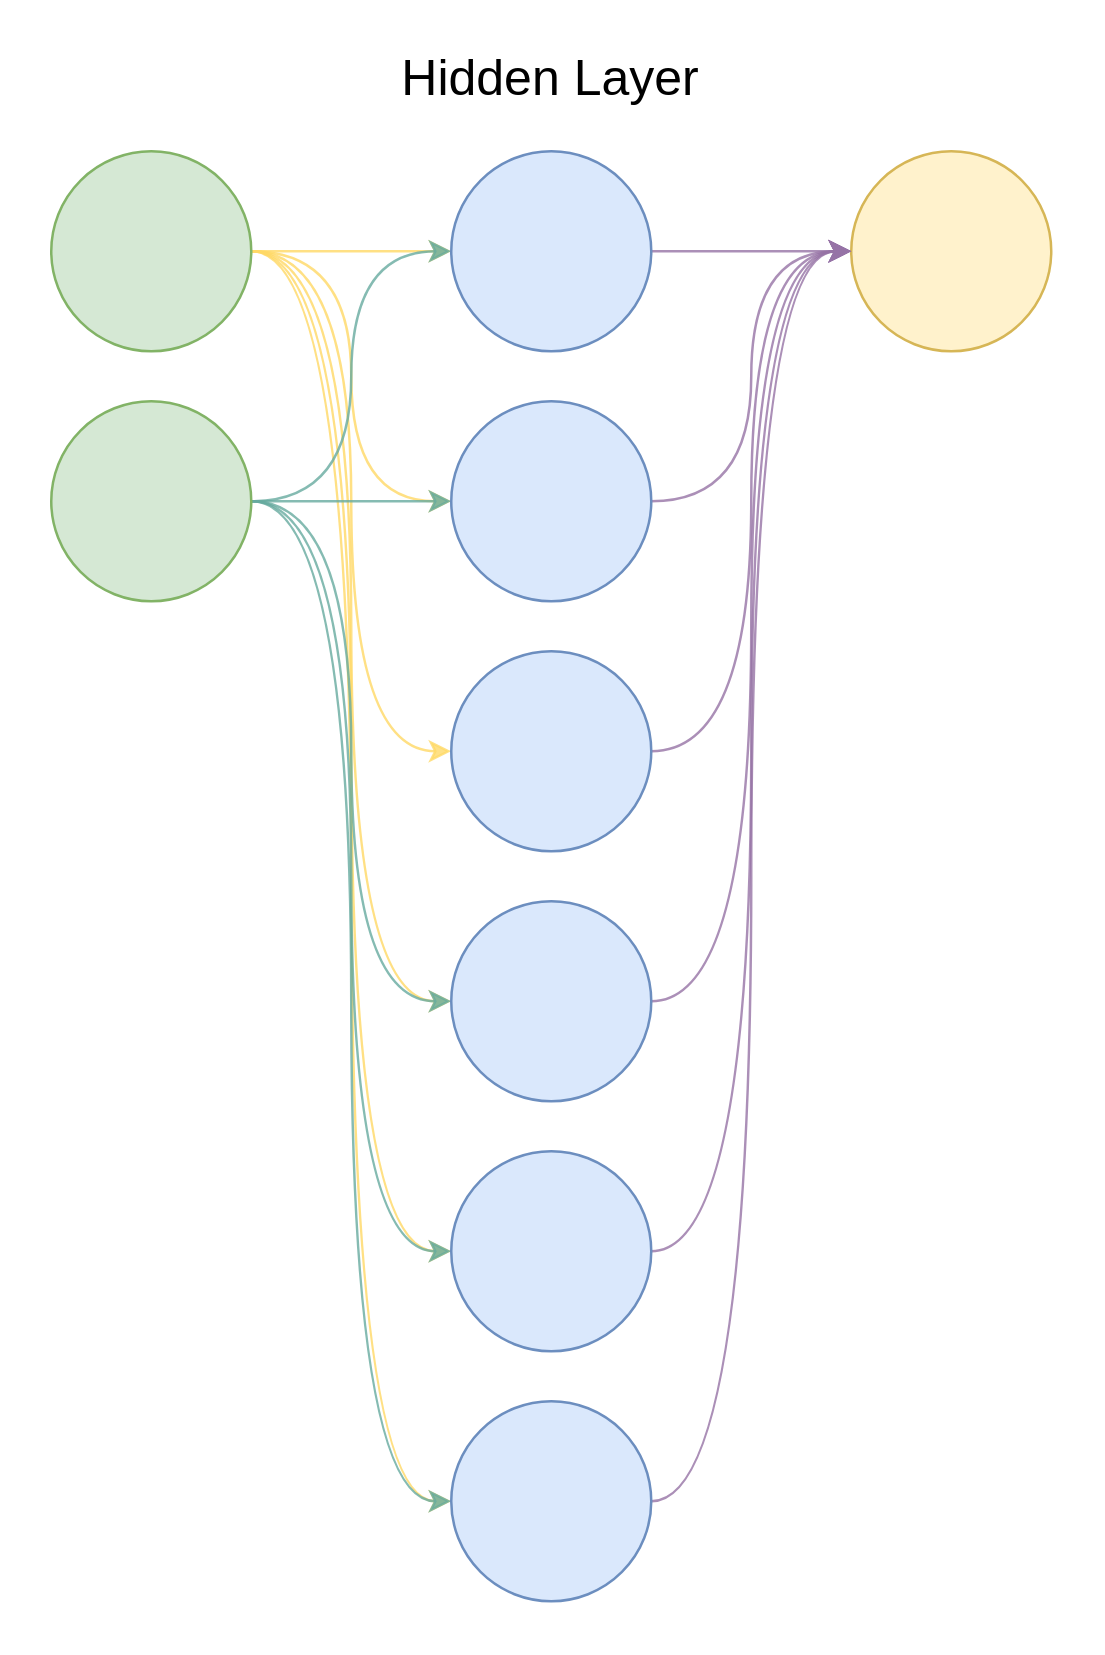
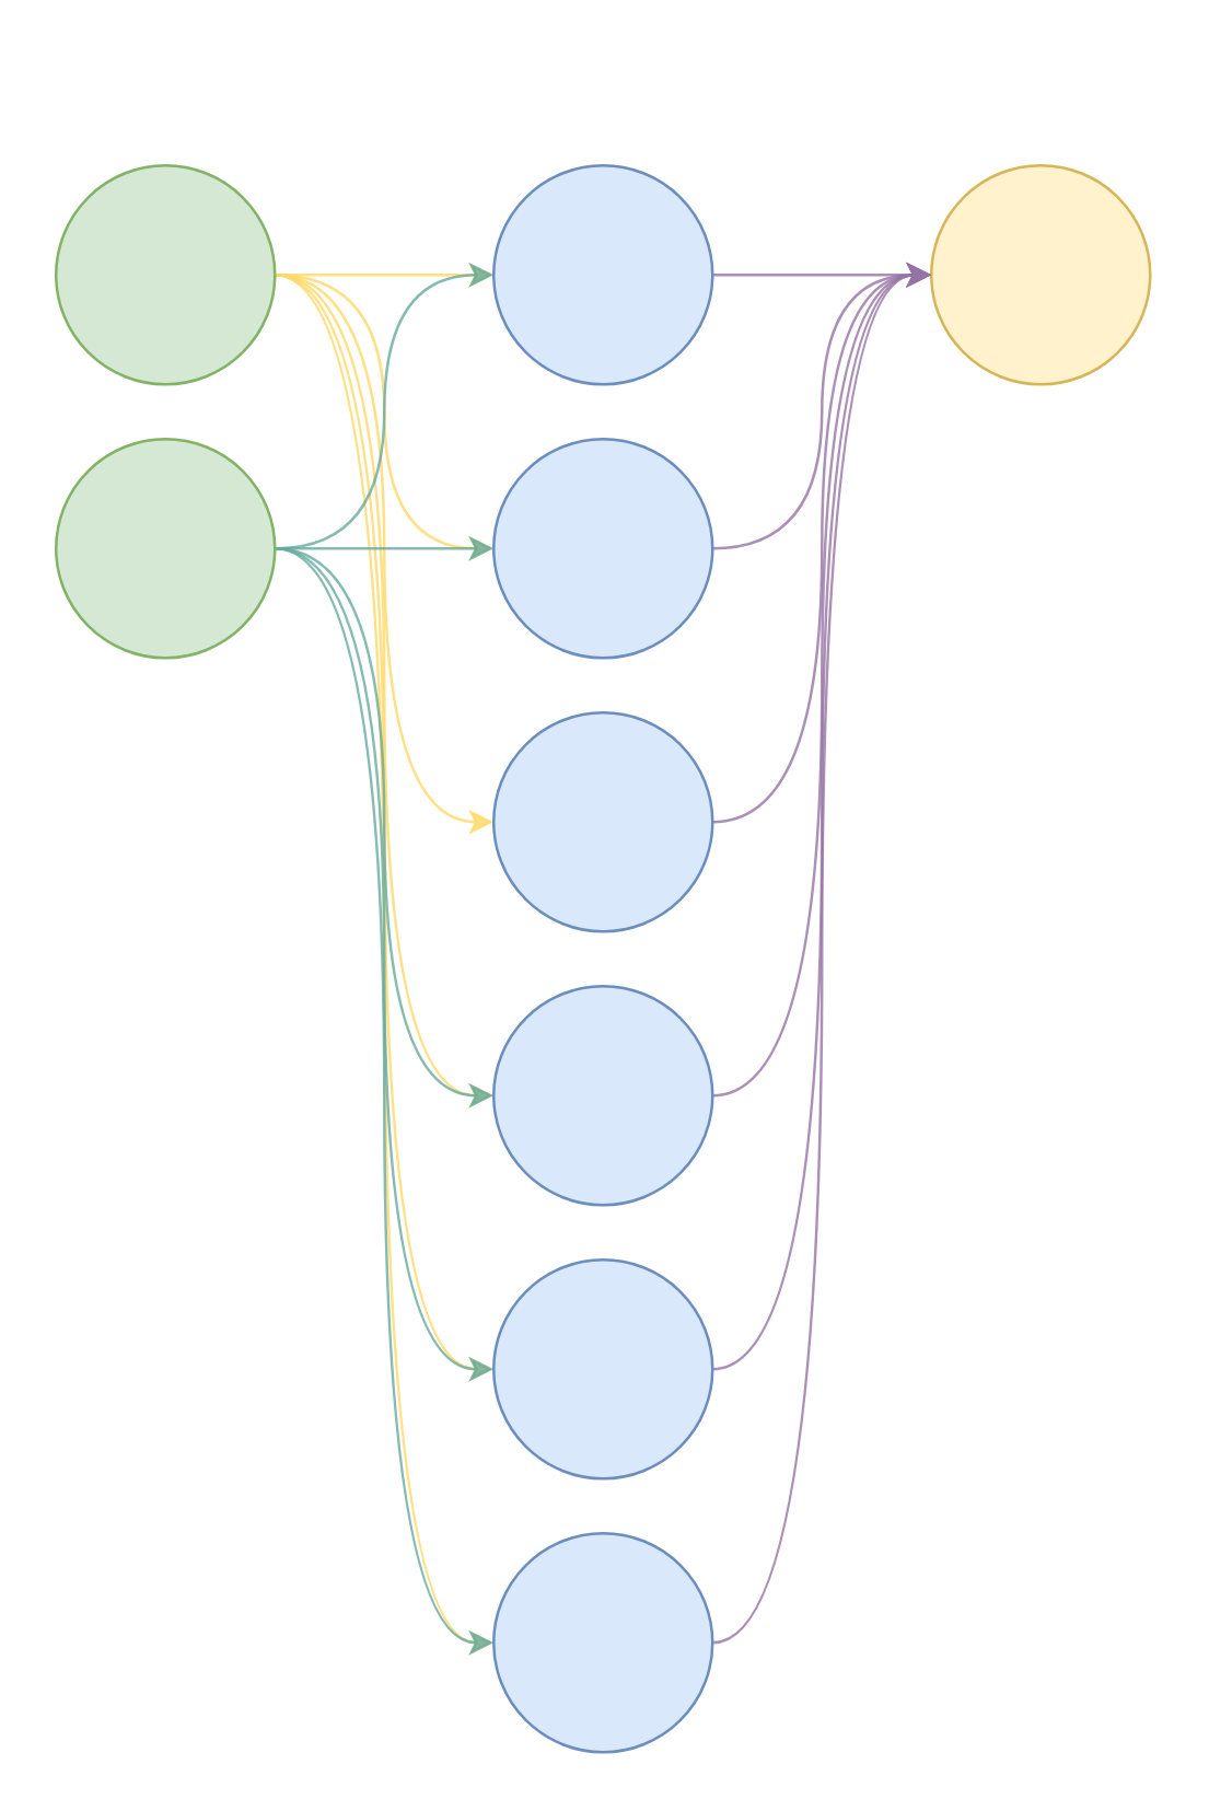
- <mxCell id="18" value="Hidden Layer" style="text;html=1;strokeColor=none;fillColor=none;align=center;verticalAlign=middle;whiteSpace=wrap;rounded=0;fontSize=20;" parent="1" vertex="1"><mxGeometry x="155" y="20" width="130" height="20" as="geometry" /></mxCell>
